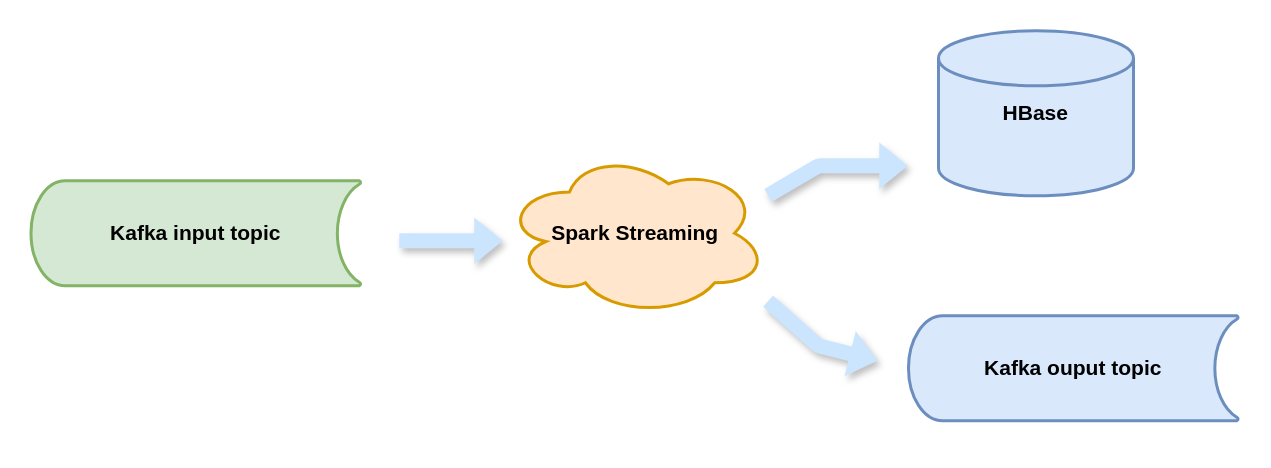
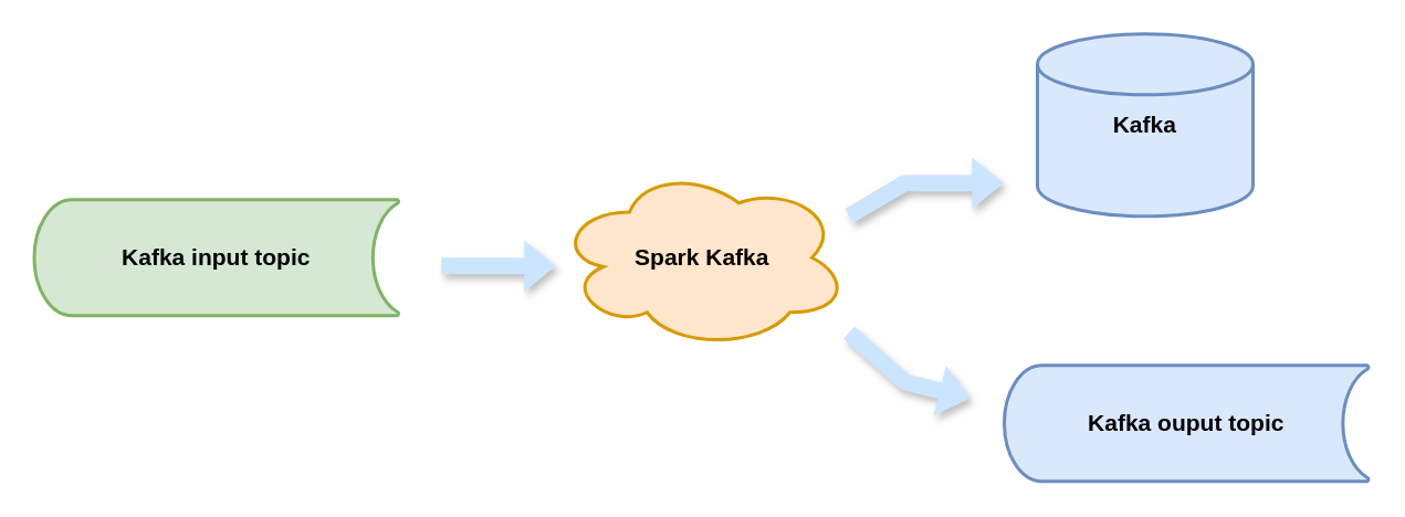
- <mxCell id="3" value="&lt;font size=&quot;1&quot;&gt;&lt;b style=&quot;font-size: 14px&quot;&gt;HBase&lt;/b&gt;&lt;/font&gt;" style="strokeWidth=2;html=1;shape=mxgraph.flowchart.database;whiteSpace=wrap;fillColor=#dae8fc;strokeColor=#6c8ebf;" vertex="1" parent="1"><mxGeometry x="625" y="20" width="130" height="110" as="geometry" /></mxCell>
+ <mxCell id="3" value="&lt;font size=&quot;1&quot;&gt;&lt;b style=&quot;font-size: 14px&quot;&gt;Kafka&lt;/b&gt;&lt;/font&gt;" style="strokeWidth=2;html=1;shape=mxgraph.flowchart.database;whiteSpace=wrap;fillColor=#dae8fc;strokeColor=#6c8ebf;" vertex="1" parent="1"><mxGeometry x="625" y="20" width="130" height="110" as="geometry" /></mxCell>
- <mxCell id="5" value="&lt;b&gt;Spark Streaming&lt;/b&gt;&lt;br&gt;" style="ellipse;shape=cloud;strokeWidth=2;fontSize=14;whiteSpace=wrap;html=1;align=center;fillColor=#ffe6cc;strokeColor=#d79b00;" vertex="1" parent="1"><mxGeometry x="335" y="100" width="176" height="110" as="geometry" /></mxCell>
+ <mxCell id="5" value="&lt;b&gt;Spark Kafka&lt;/b&gt;&lt;br&gt;" style="ellipse;shape=cloud;strokeWidth=2;fontSize=14;whiteSpace=wrap;html=1;align=center;fillColor=#ffe6cc;strokeColor=#d79b00;" vertex="1" parent="1"><mxGeometry x="335" y="100" width="176" height="110" as="geometry" /></mxCell>
- <mxCell id="4" value="&lt;b&gt;&lt;font style=&quot;font-size: 14px&quot;&gt;Kafka ouput topic&lt;/font&gt;&lt;/b&gt;" style="strokeWidth=2;html=1;shape=mxgraph.flowchart.stored_data;whiteSpace=wrap;fillColor=#dae8fc;strokeColor=#6c8ebf;" vertex="1" parent="1"><mxGeometry x="605" y="210" width="220" height="70" as="geometry" /></mxCell>
+ <mxCell id="4" value="&lt;b&gt;&lt;font style=&quot;font-size: 14px&quot;&gt;Kafka ouput topic&lt;/font&gt;&lt;/b&gt;" style="strokeWidth=2;html=1;shape=mxgraph.flowchart.stored_data;whiteSpace=wrap;fillColor=#dae8fc;strokeColor=#6c8ebf;" vertex="1" parent="1"><mxGeometry x="605" y="220" width="220" height="70" as="geometry" /></mxCell>
